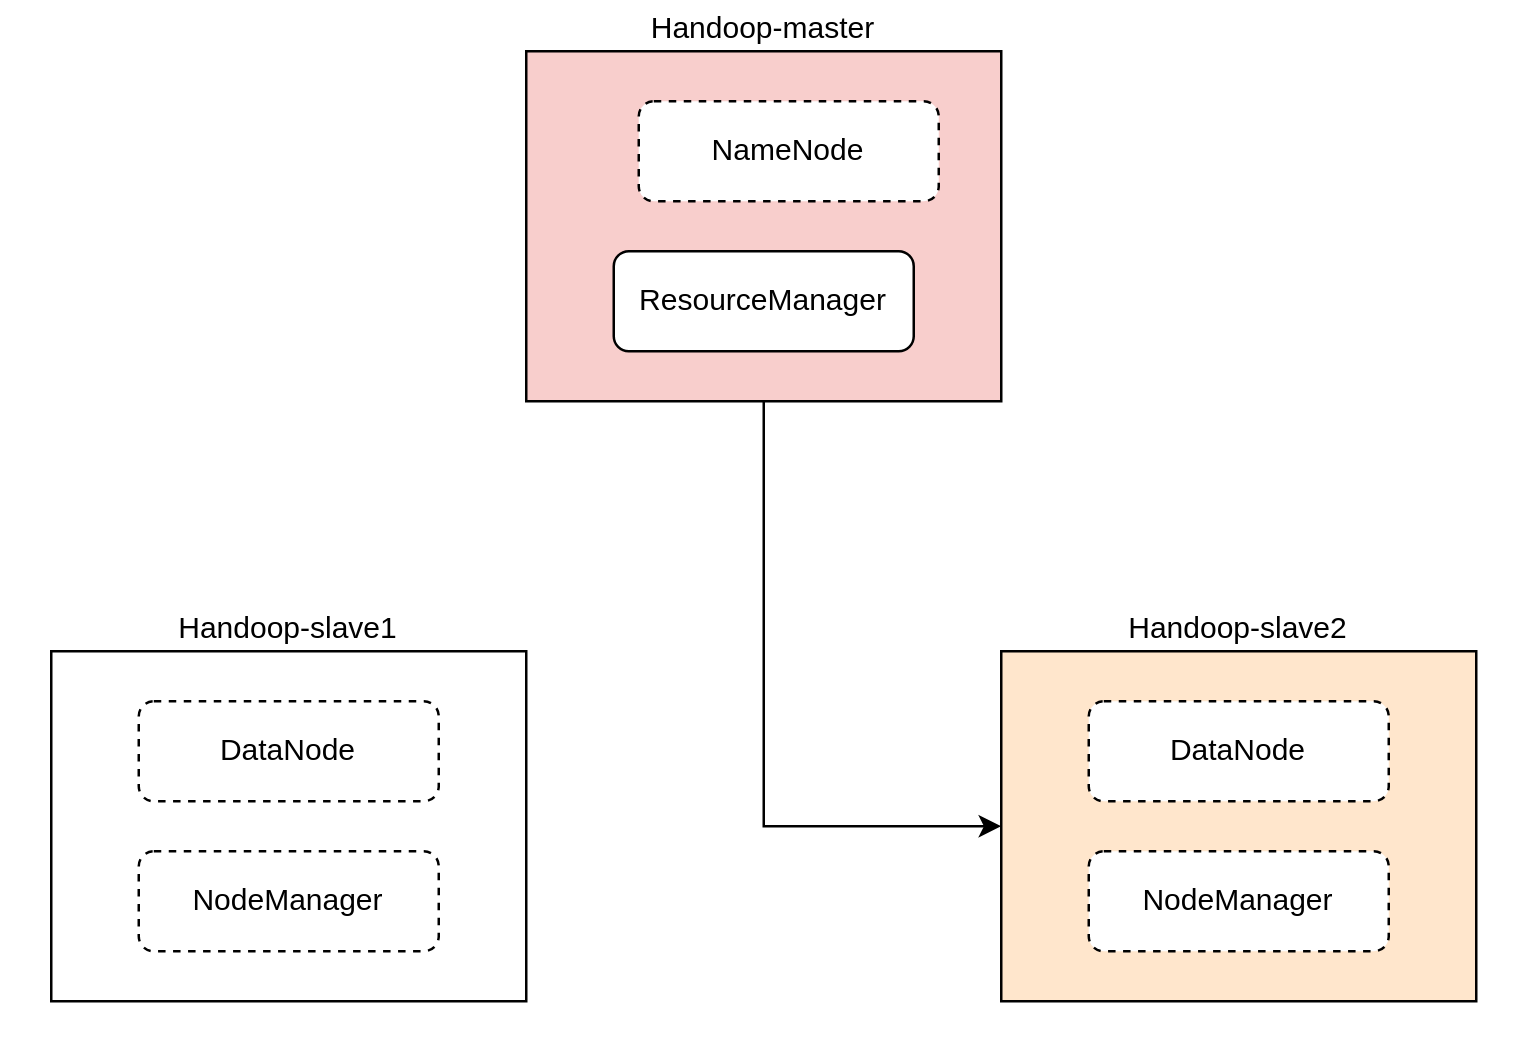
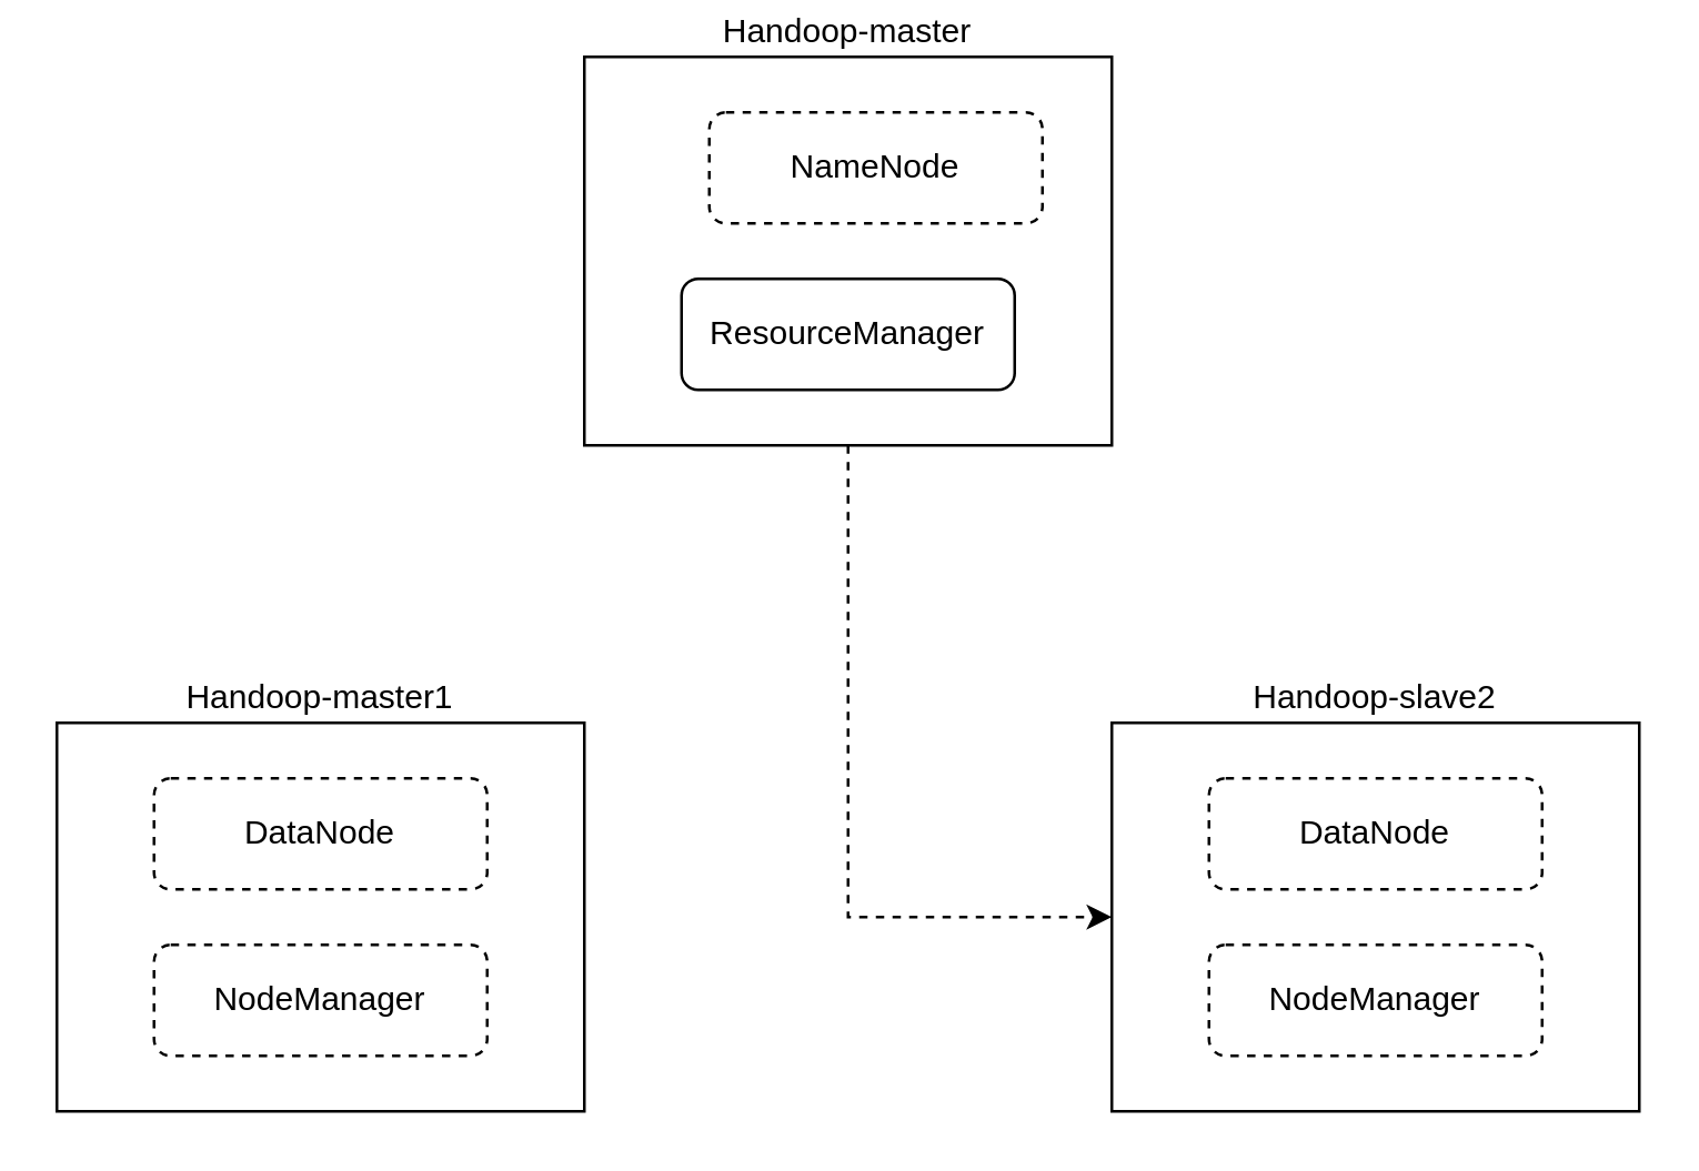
- <mxCell id="3" value="Handoop-master" style="rounded=0;whiteSpace=wrap;html=1;labelPosition=center;verticalLabelPosition=top;align=center;verticalAlign=bottom;fillColor=#f8cecc;" vertex="1" parent="2"><mxGeometry width="190" height="140" as="geometry" /></mxCell>
+ <mxCell id="3" value="Handoop-master" style="rounded=0;whiteSpace=wrap;html=1;labelPosition=center;verticalLabelPosition=top;align=center;verticalAlign=bottom;" vertex="1" parent="2"><mxGeometry width="190" height="140" as="geometry" /></mxCell>
- <mxCell id="7" value="Handoop-slave1" style="rounded=0;whiteSpace=wrap;html=1;labelPosition=center;verticalLabelPosition=top;align=center;verticalAlign=bottom;" vertex="1" parent="6"><mxGeometry width="190" height="140" as="geometry" /></mxCell>
+ <mxCell id="7" value="Handoop-master1" style="rounded=0;whiteSpace=wrap;html=1;labelPosition=center;verticalLabelPosition=top;align=center;verticalAlign=bottom;" vertex="1" parent="6"><mxGeometry width="190" height="140" as="geometry" /></mxCell>
- <mxCell id="14" style="edgeStyle=orthogonalEdgeStyle;rounded=0;orthogonalLoop=1;jettySize=auto;html=1;entryX=0;entryY=0.5;entryDx=0;entryDy=0;" edge="1" parent="1" source="3" target="11"><mxGeometry relative="1" as="geometry" /></mxCell>
+ <mxCell id="14" style="edgeStyle=orthogonalEdgeStyle;rounded=0;orthogonalLoop=1;jettySize=auto;html=1;entryX=0;entryY=0.5;entryDx=0;entryDy=0;dashed=1;" edge="1" parent="1" source="3" target="11"><mxGeometry relative="1" as="geometry" /></mxCell>
- <mxCell id="11" value="Handoop-slave2" style="rounded=0;whiteSpace=wrap;html=1;labelPosition=center;verticalLabelPosition=top;align=center;verticalAlign=bottom;fillColor=#ffe6cc;" vertex="1" parent="10"><mxGeometry width="190" height="140" as="geometry" /></mxCell>
+ <mxCell id="11" value="Handoop-slave2" style="rounded=0;whiteSpace=wrap;html=1;labelPosition=center;verticalLabelPosition=top;align=center;verticalAlign=bottom;" vertex="1" parent="10"><mxGeometry width="190" height="140" as="geometry" /></mxCell>
